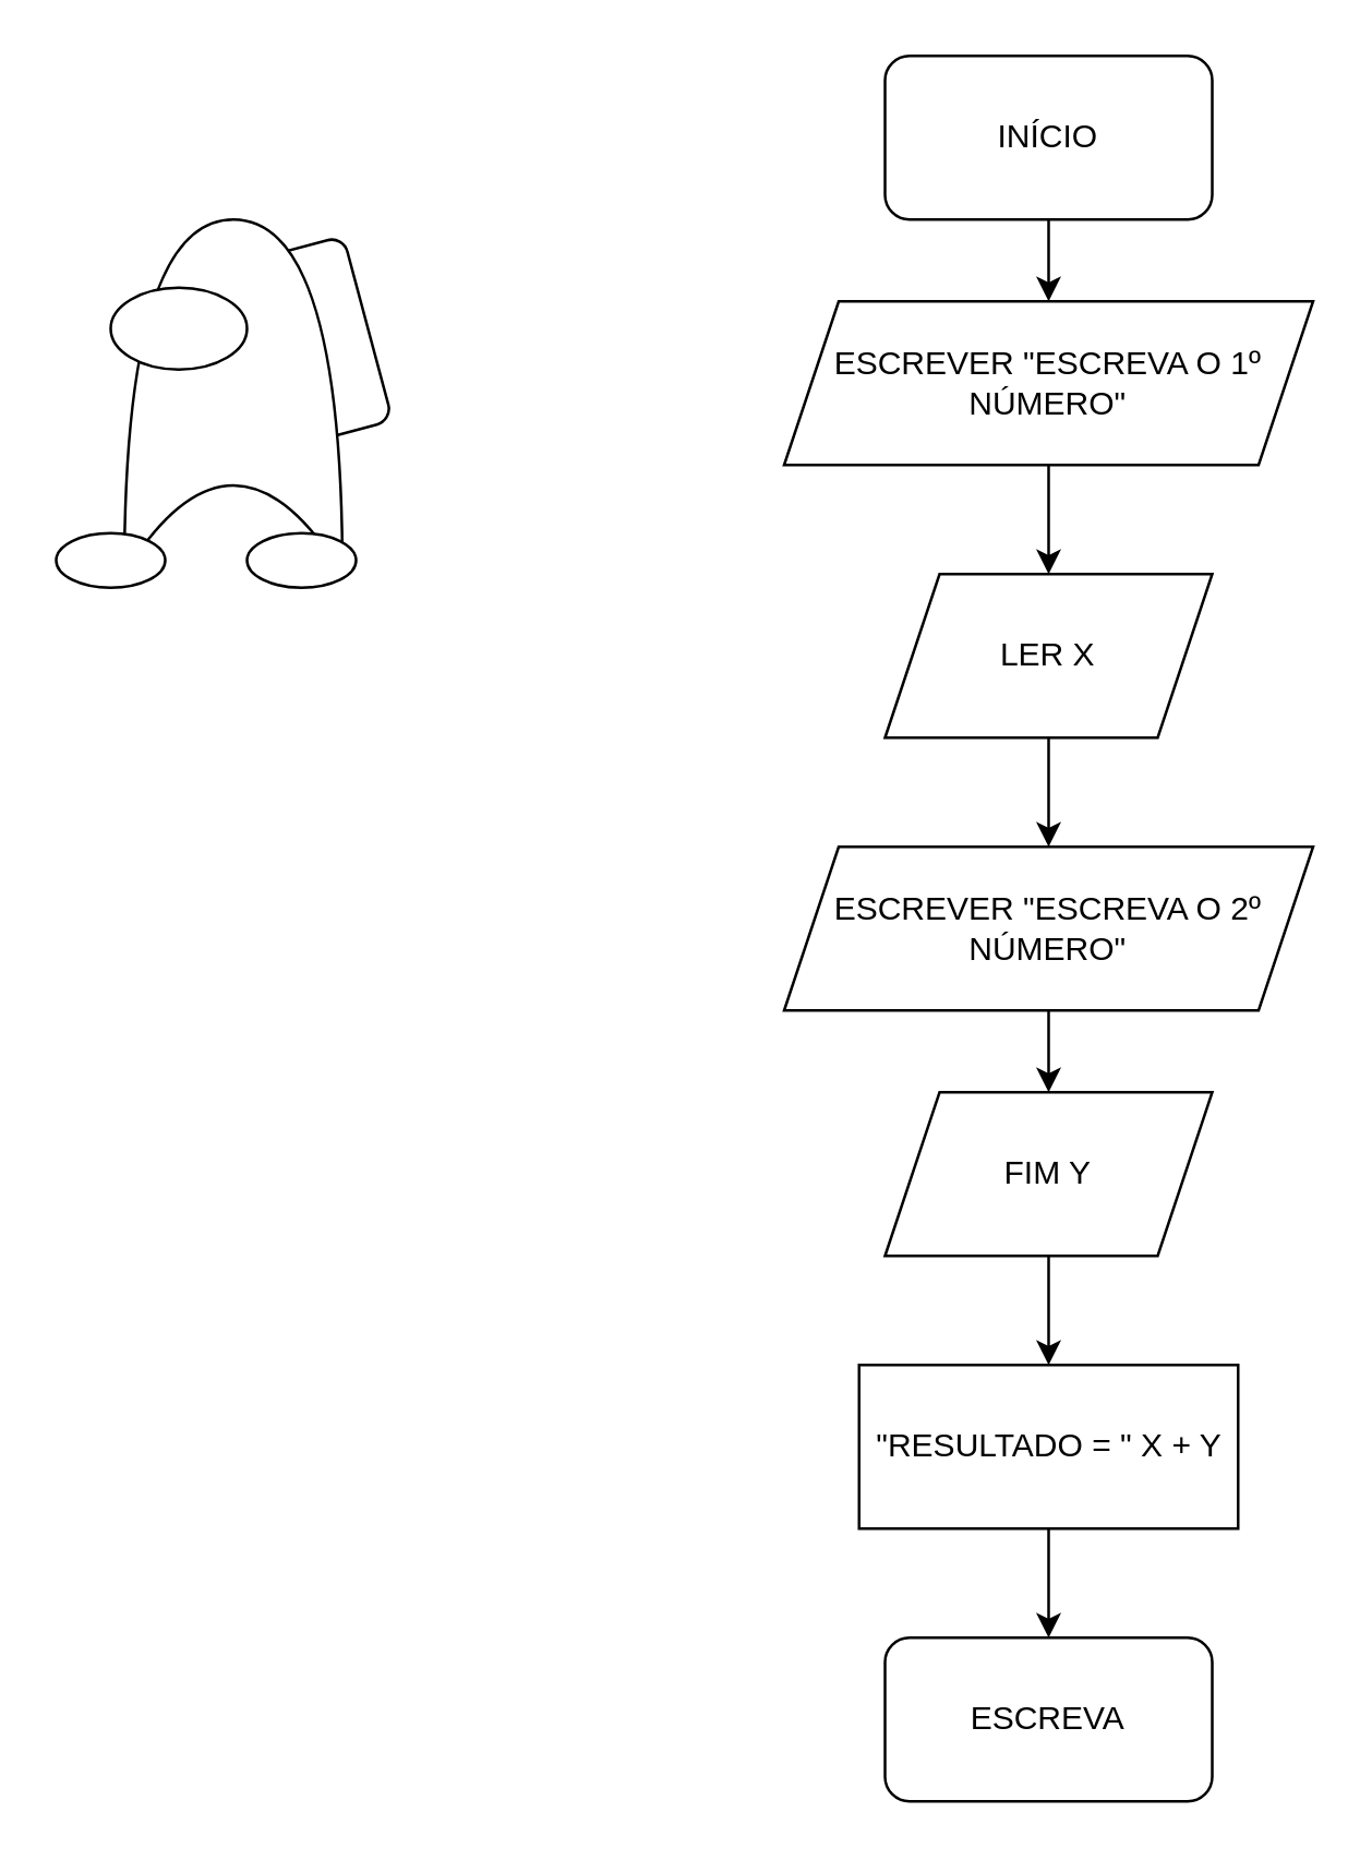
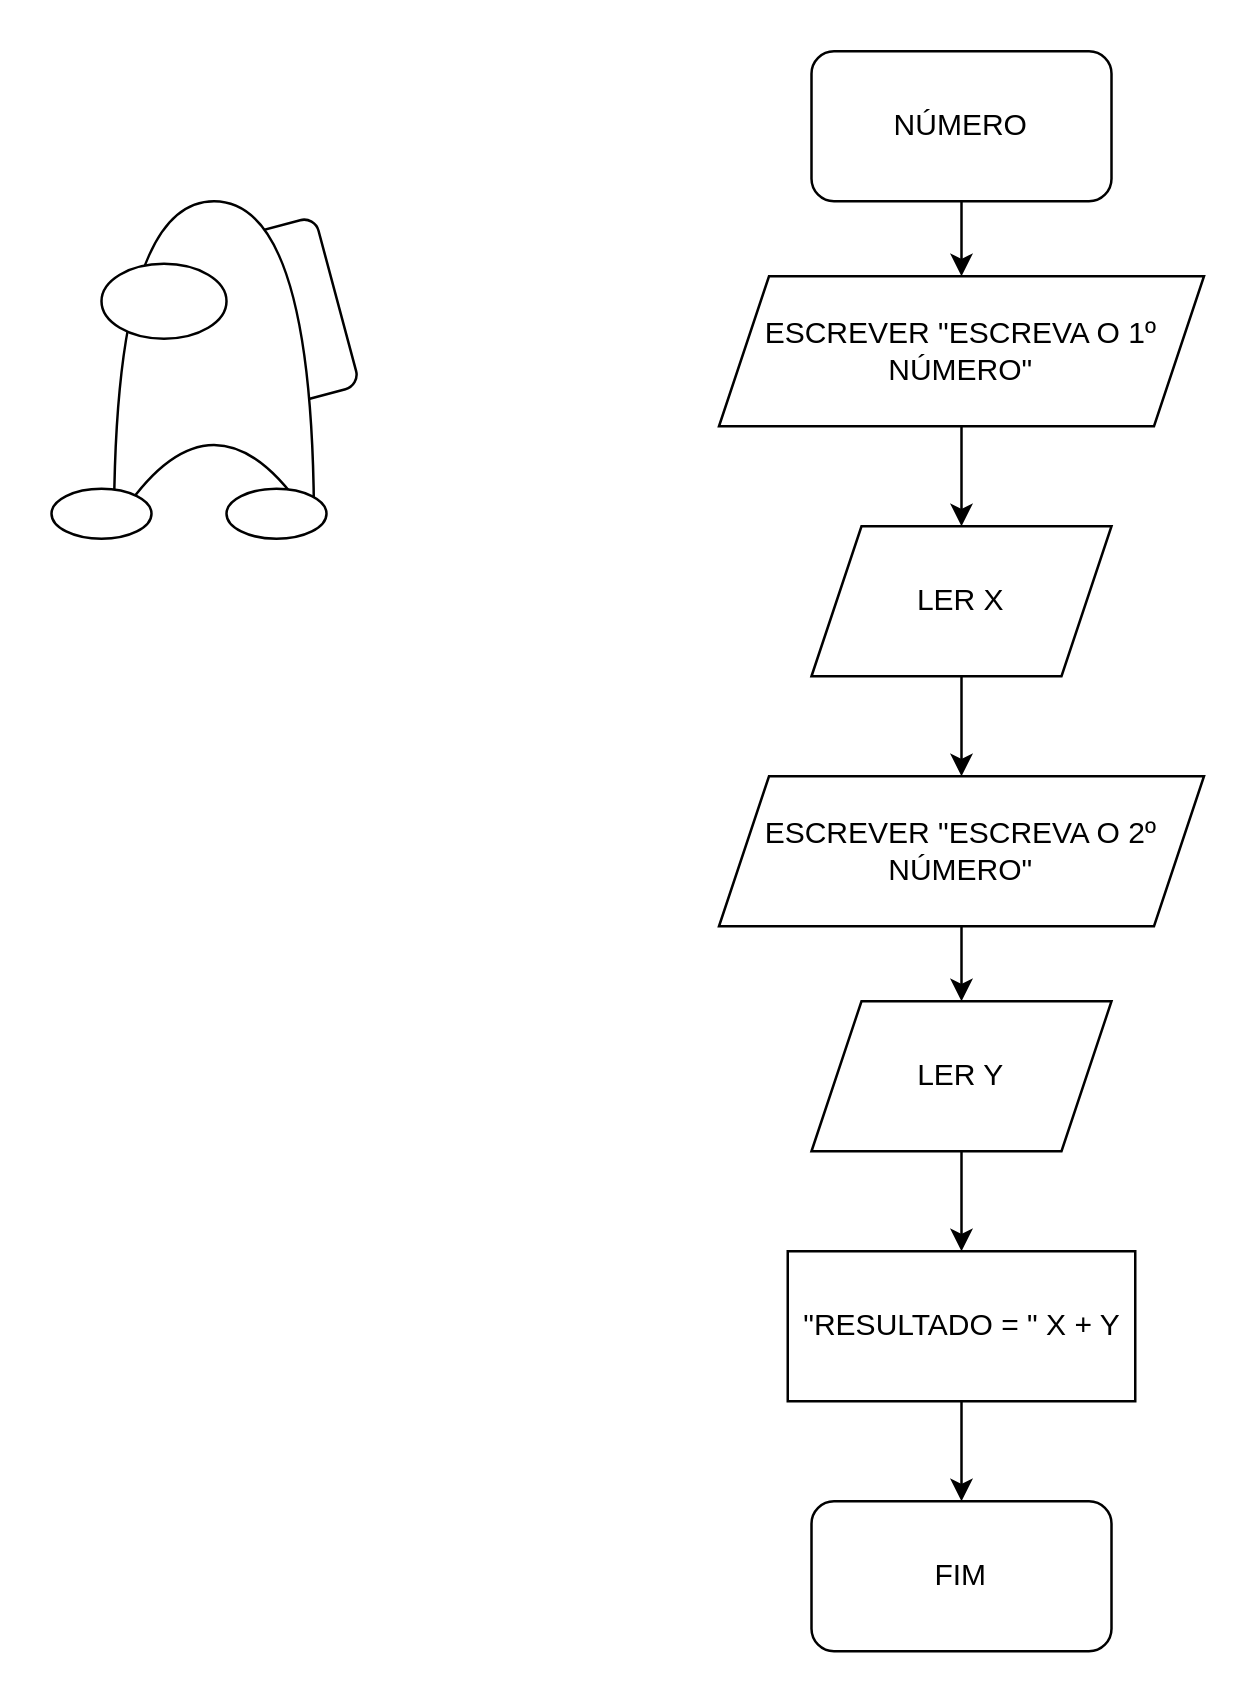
- <mxCell id="2" value="INÍCIO" style="rounded=1;whiteSpace=wrap;html=1;" vertex="1" parent="1"><mxGeometry x="324" y="20" width="120" height="60" as="geometry" /></mxCell>
+ <mxCell id="2" value="NÚMERO" style="rounded=1;whiteSpace=wrap;html=1;" vertex="1" parent="1"><mxGeometry x="324" y="20" width="120" height="60" as="geometry" /></mxCell>
- <mxCell id="5" value="FIM Y" style="shape=parallelogram;perimeter=parallelogramPerimeter;whiteSpace=wrap;html=1;fixedSize=1;" vertex="1" parent="1"><mxGeometry x="324" y="400" width="120" height="60" as="geometry" /></mxCell>
+ <mxCell id="5" value="LER Y" style="shape=parallelogram;perimeter=parallelogramPerimeter;whiteSpace=wrap;html=1;fixedSize=1;" vertex="1" parent="1"><mxGeometry x="324" y="400" width="120" height="60" as="geometry" /></mxCell>
- <mxCell id="12" value="ESCREVA" style="rounded=1;whiteSpace=wrap;html=1;" vertex="1" parent="1"><mxGeometry x="324" y="600" width="120" height="60" as="geometry" /></mxCell>
+ <mxCell id="12" value="FIM" style="rounded=1;whiteSpace=wrap;html=1;" vertex="1" parent="1"><mxGeometry x="324" y="600" width="120" height="60" as="geometry" /></mxCell>
